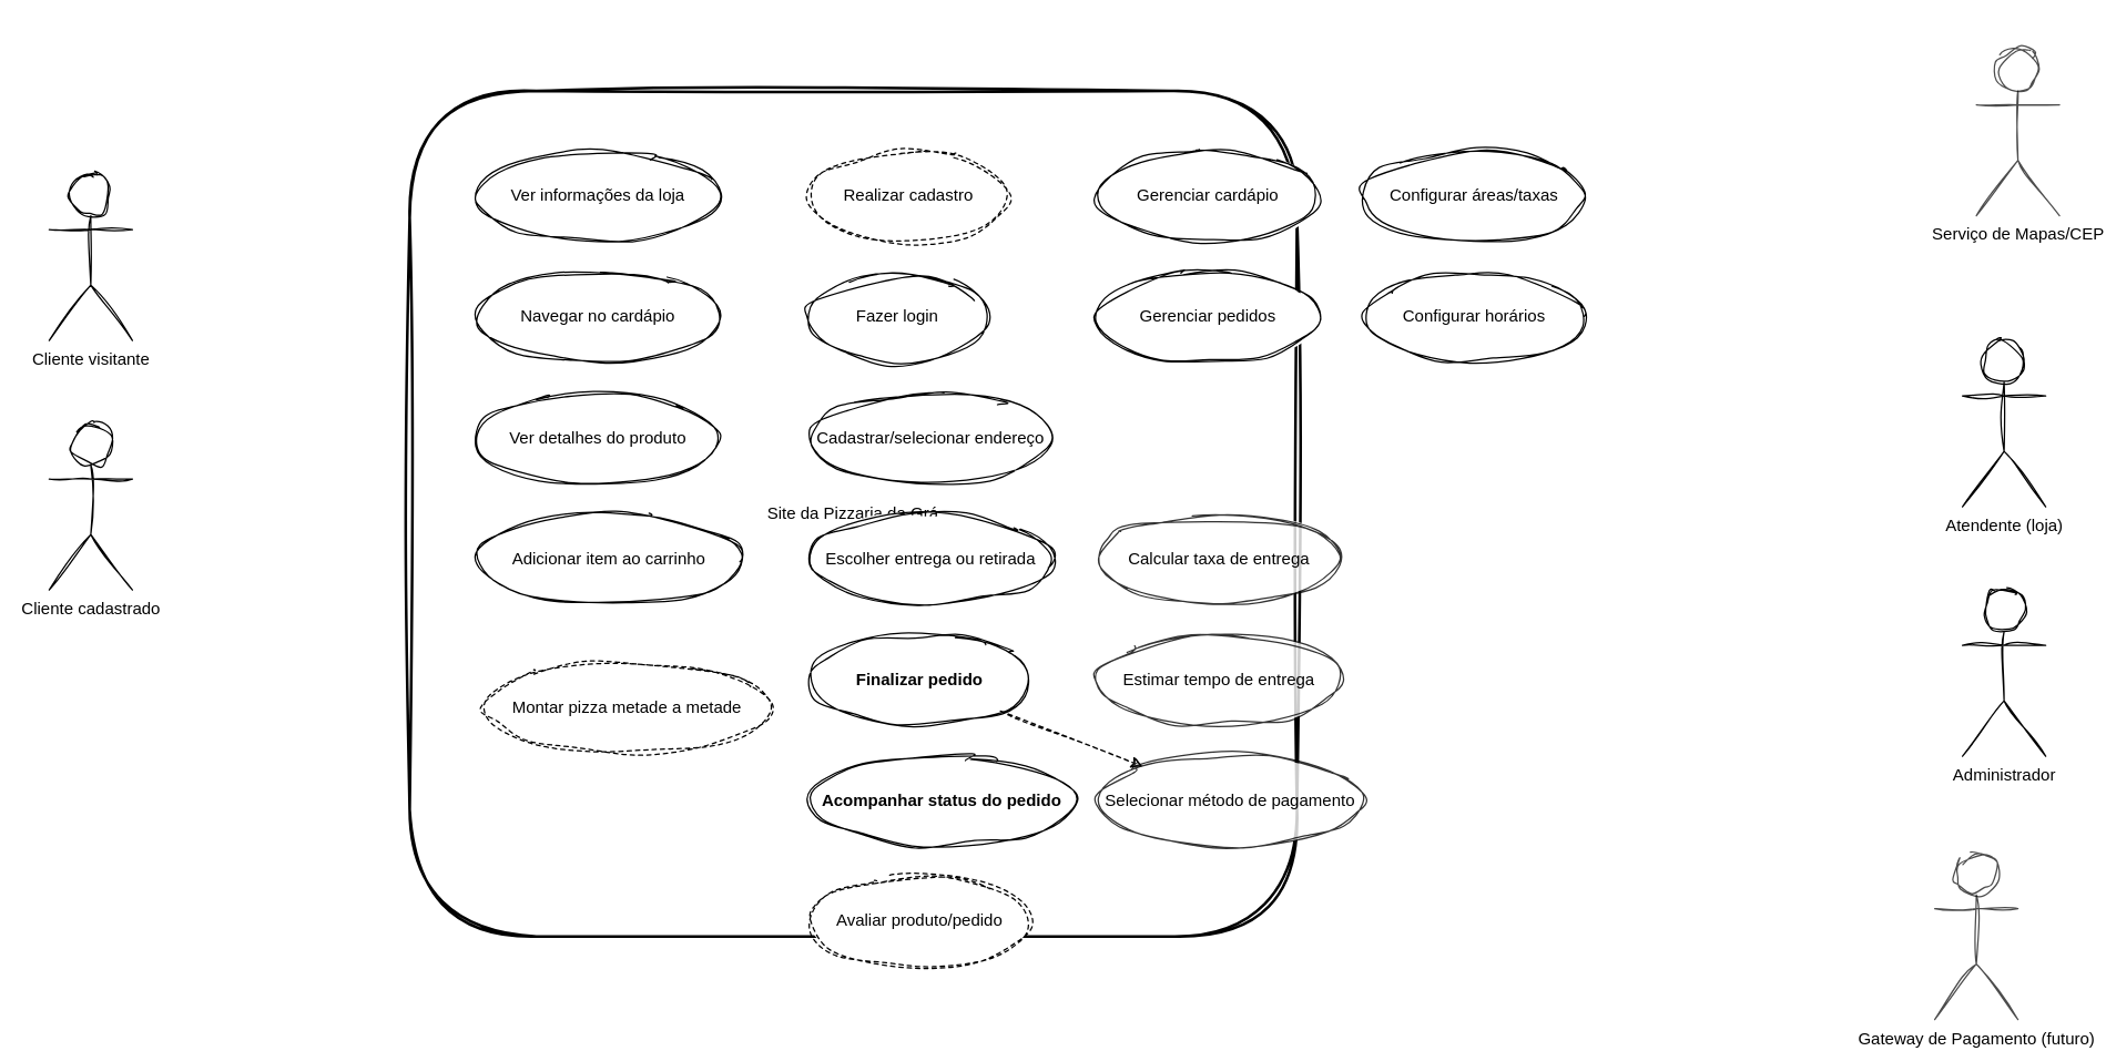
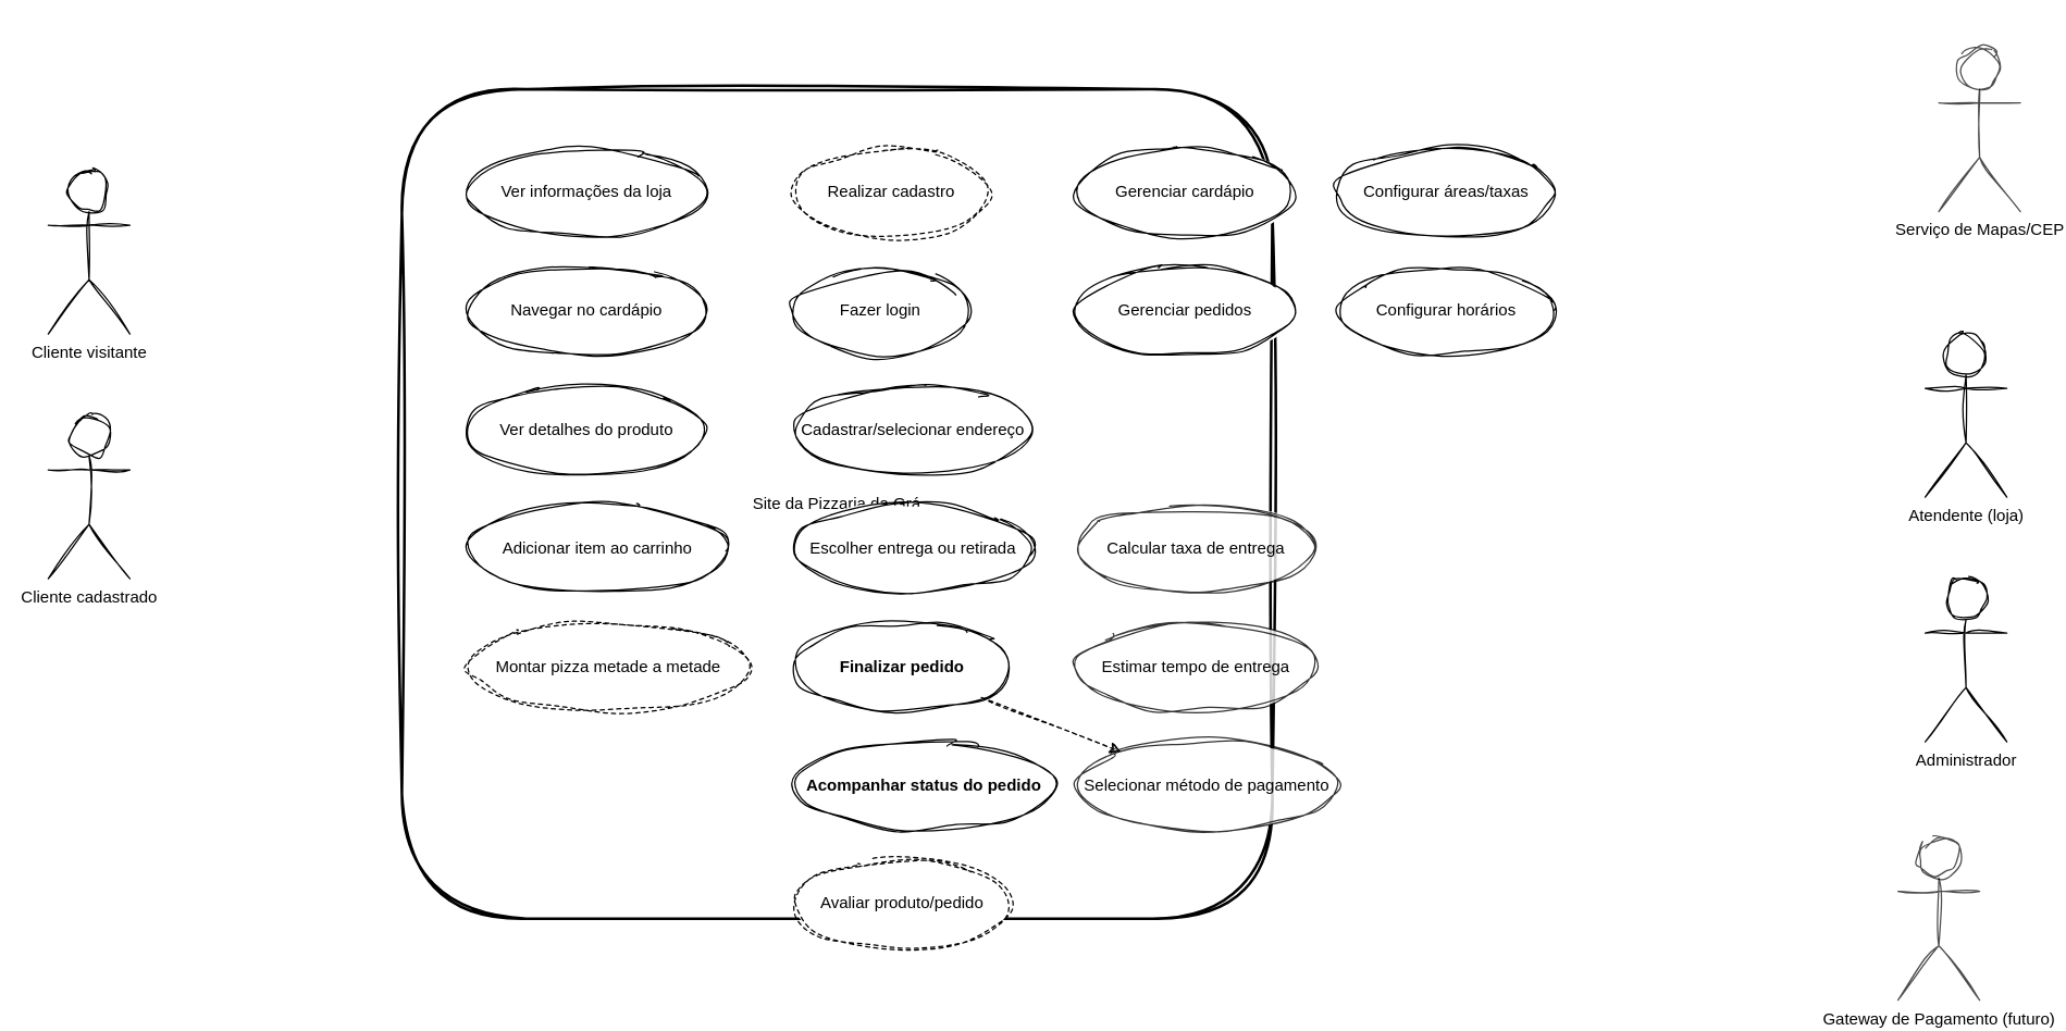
- <mxCell id="7" value="Montar pizza metade a metade" style="ellipse;whiteSpace=wrap;html=1;dashed=1;labelBackgroundColor=none;sketch=1;curveFitting=1;jiggle=2;rounded=1;" vertex="1" parent="2"><mxGeometry x="53" y="412.143" width="208" height="65.357" as="geometry" /></mxCell>
+ <mxCell id="7" value="Montar pizza metade a metade" style="ellipse;whiteSpace=wrap;html=1;dashed=1;labelBackgroundColor=none;sketch=1;curveFitting=1;jiggle=2;rounded=1;" vertex="1" parent="2"><mxGeometry x="48" y="392.143" width="208" height="65.357" as="geometry" /></mxCell>
